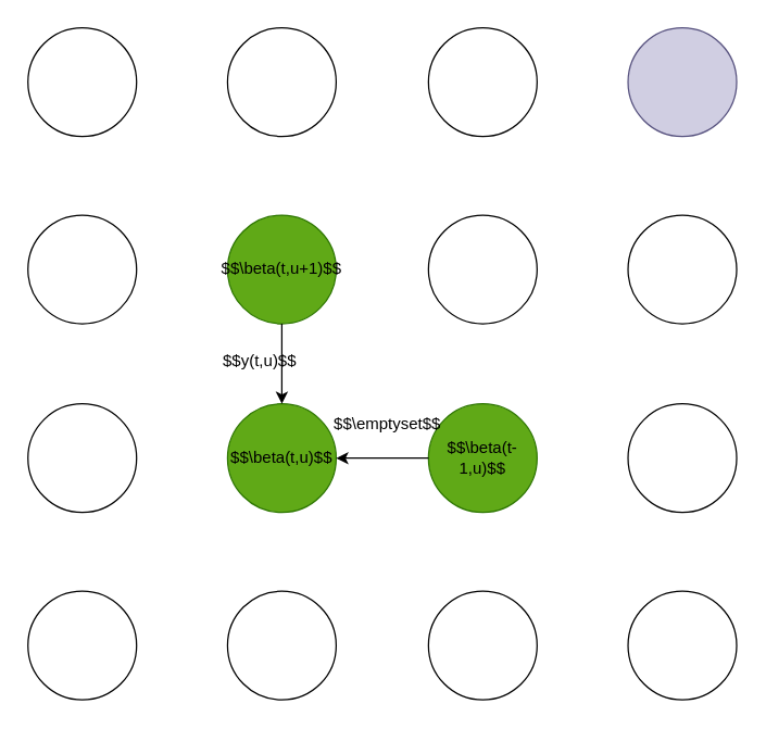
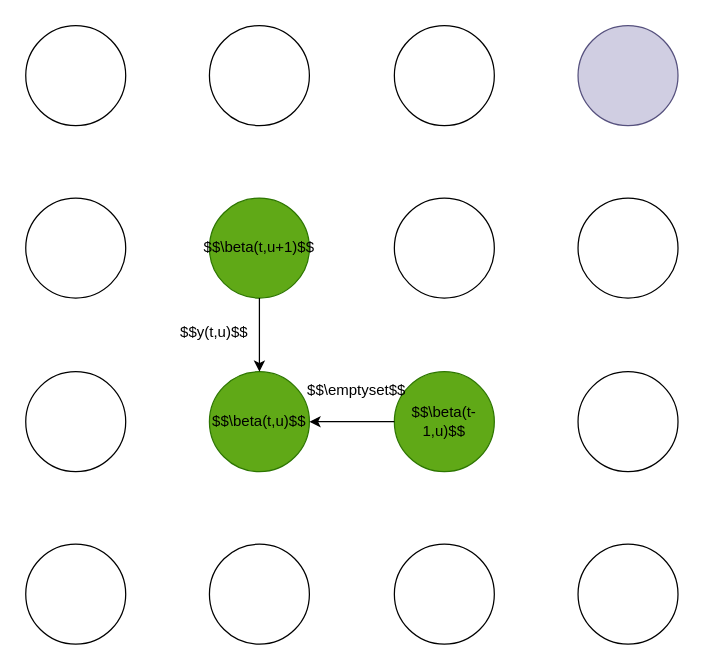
- <mxCell id="21" value="$$y(t,u)$$" style="text;html=1;align=center;verticalAlign=middle;whiteSpace=wrap;rounded=0;" vertex="1" parent="1"><mxGeometry x="161" y="251" width="60" height="30" as="geometry" /></mxCell>
+ <mxCell id="21" value="$$y(t,u)$$" style="text;html=1;align=center;verticalAlign=middle;whiteSpace=wrap;rounded=0;" vertex="1" parent="1"><mxGeometry x="141" y="251" width="60" height="30" as="geometry" /></mxCell>
